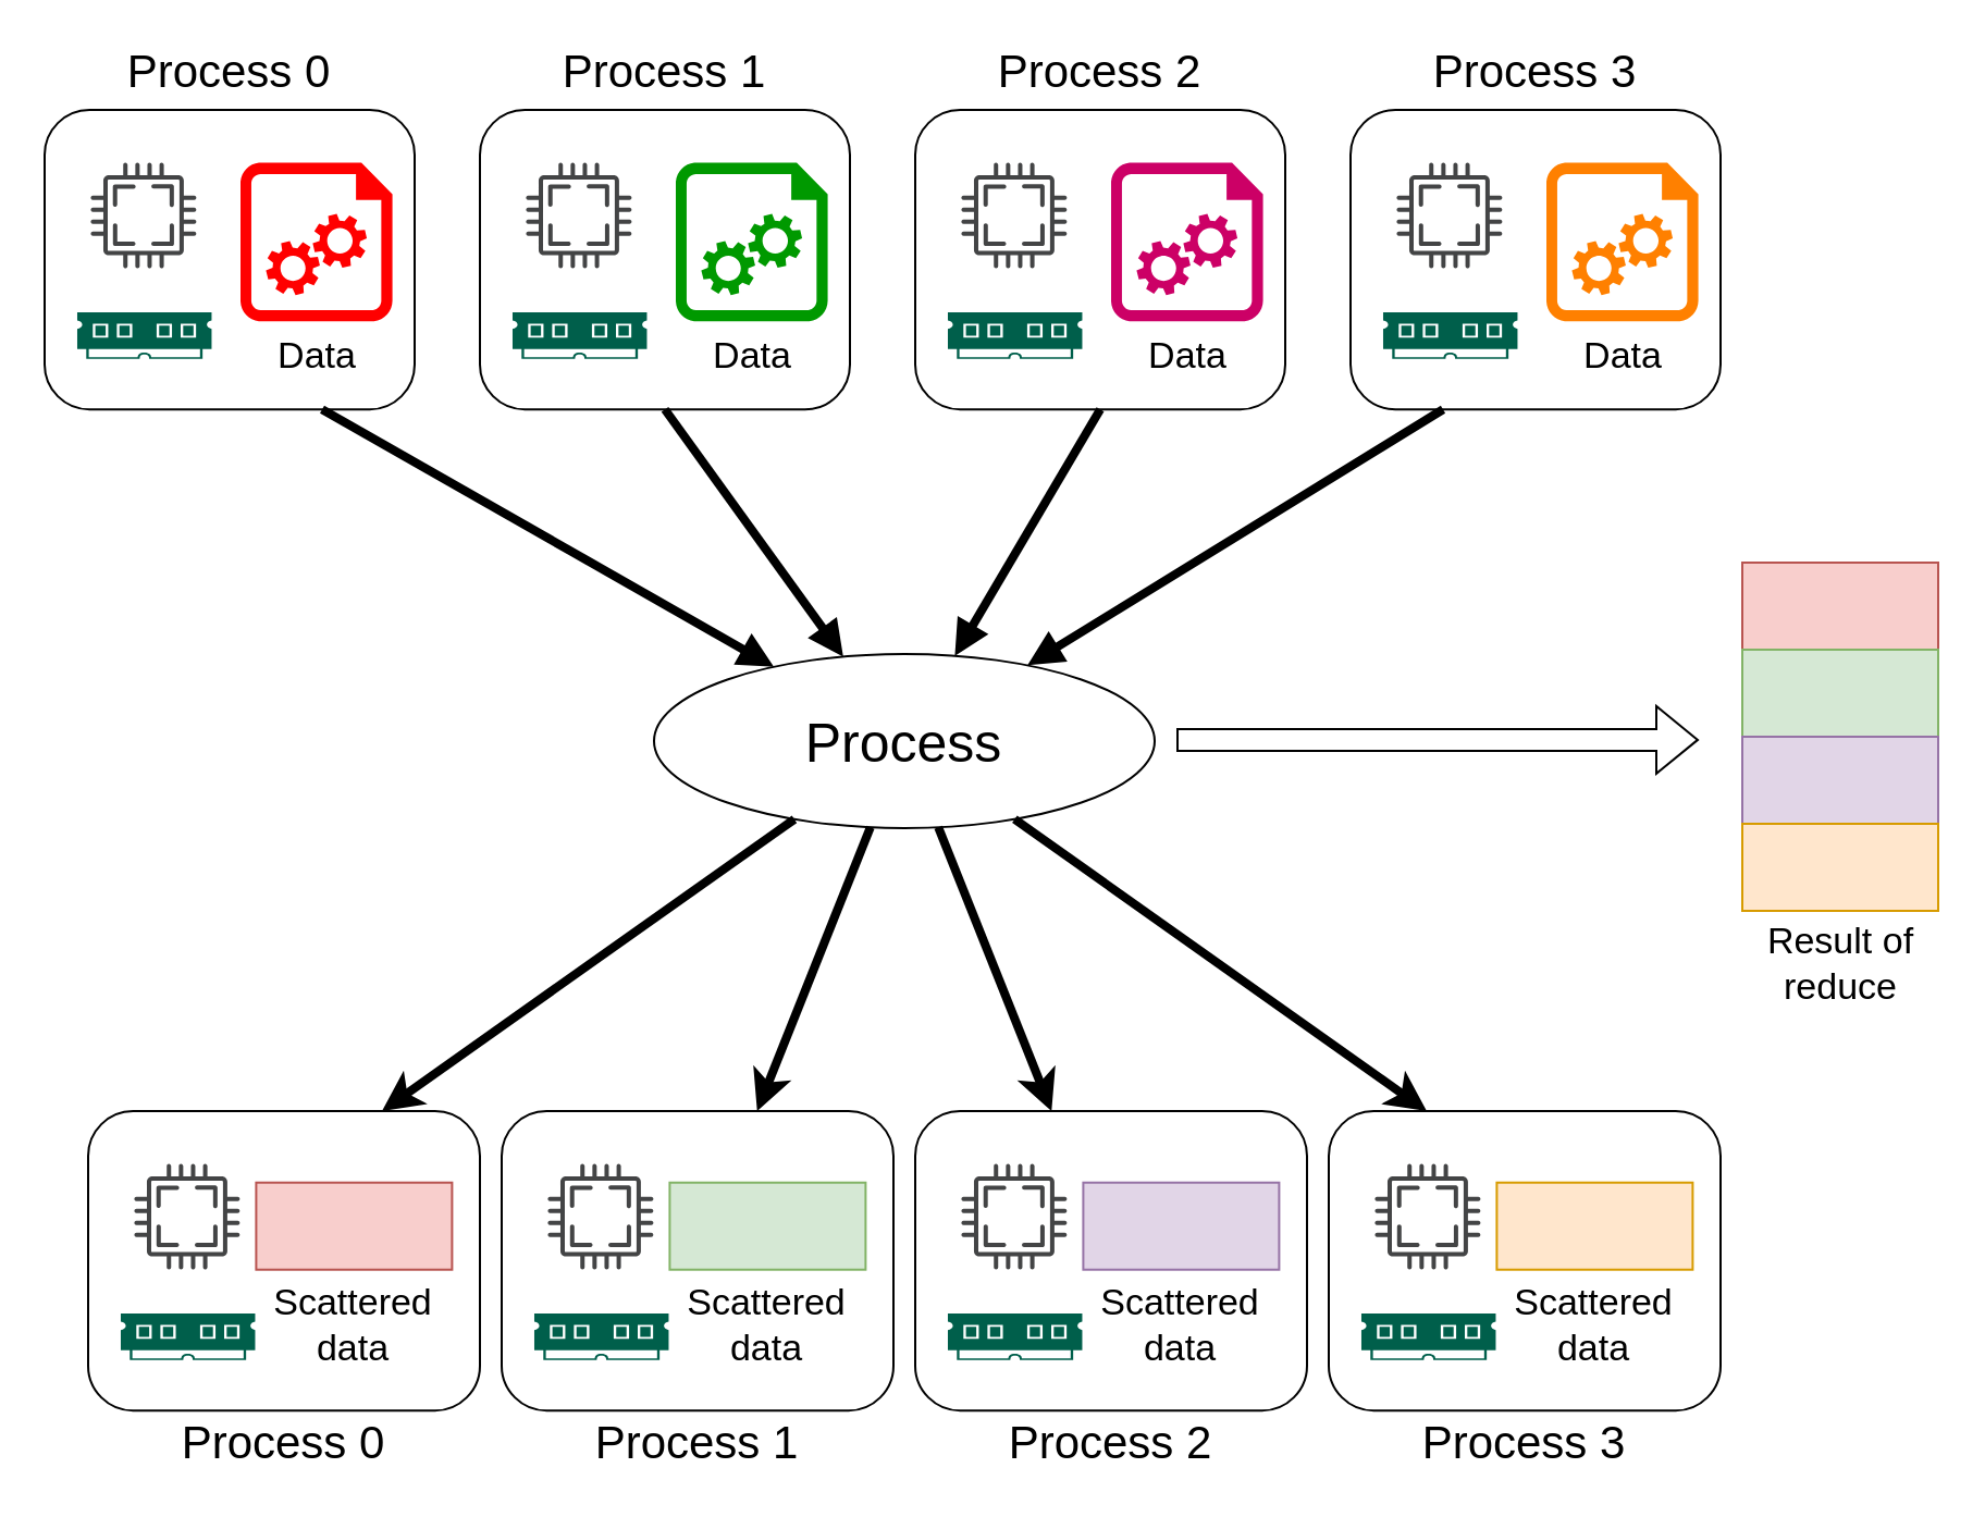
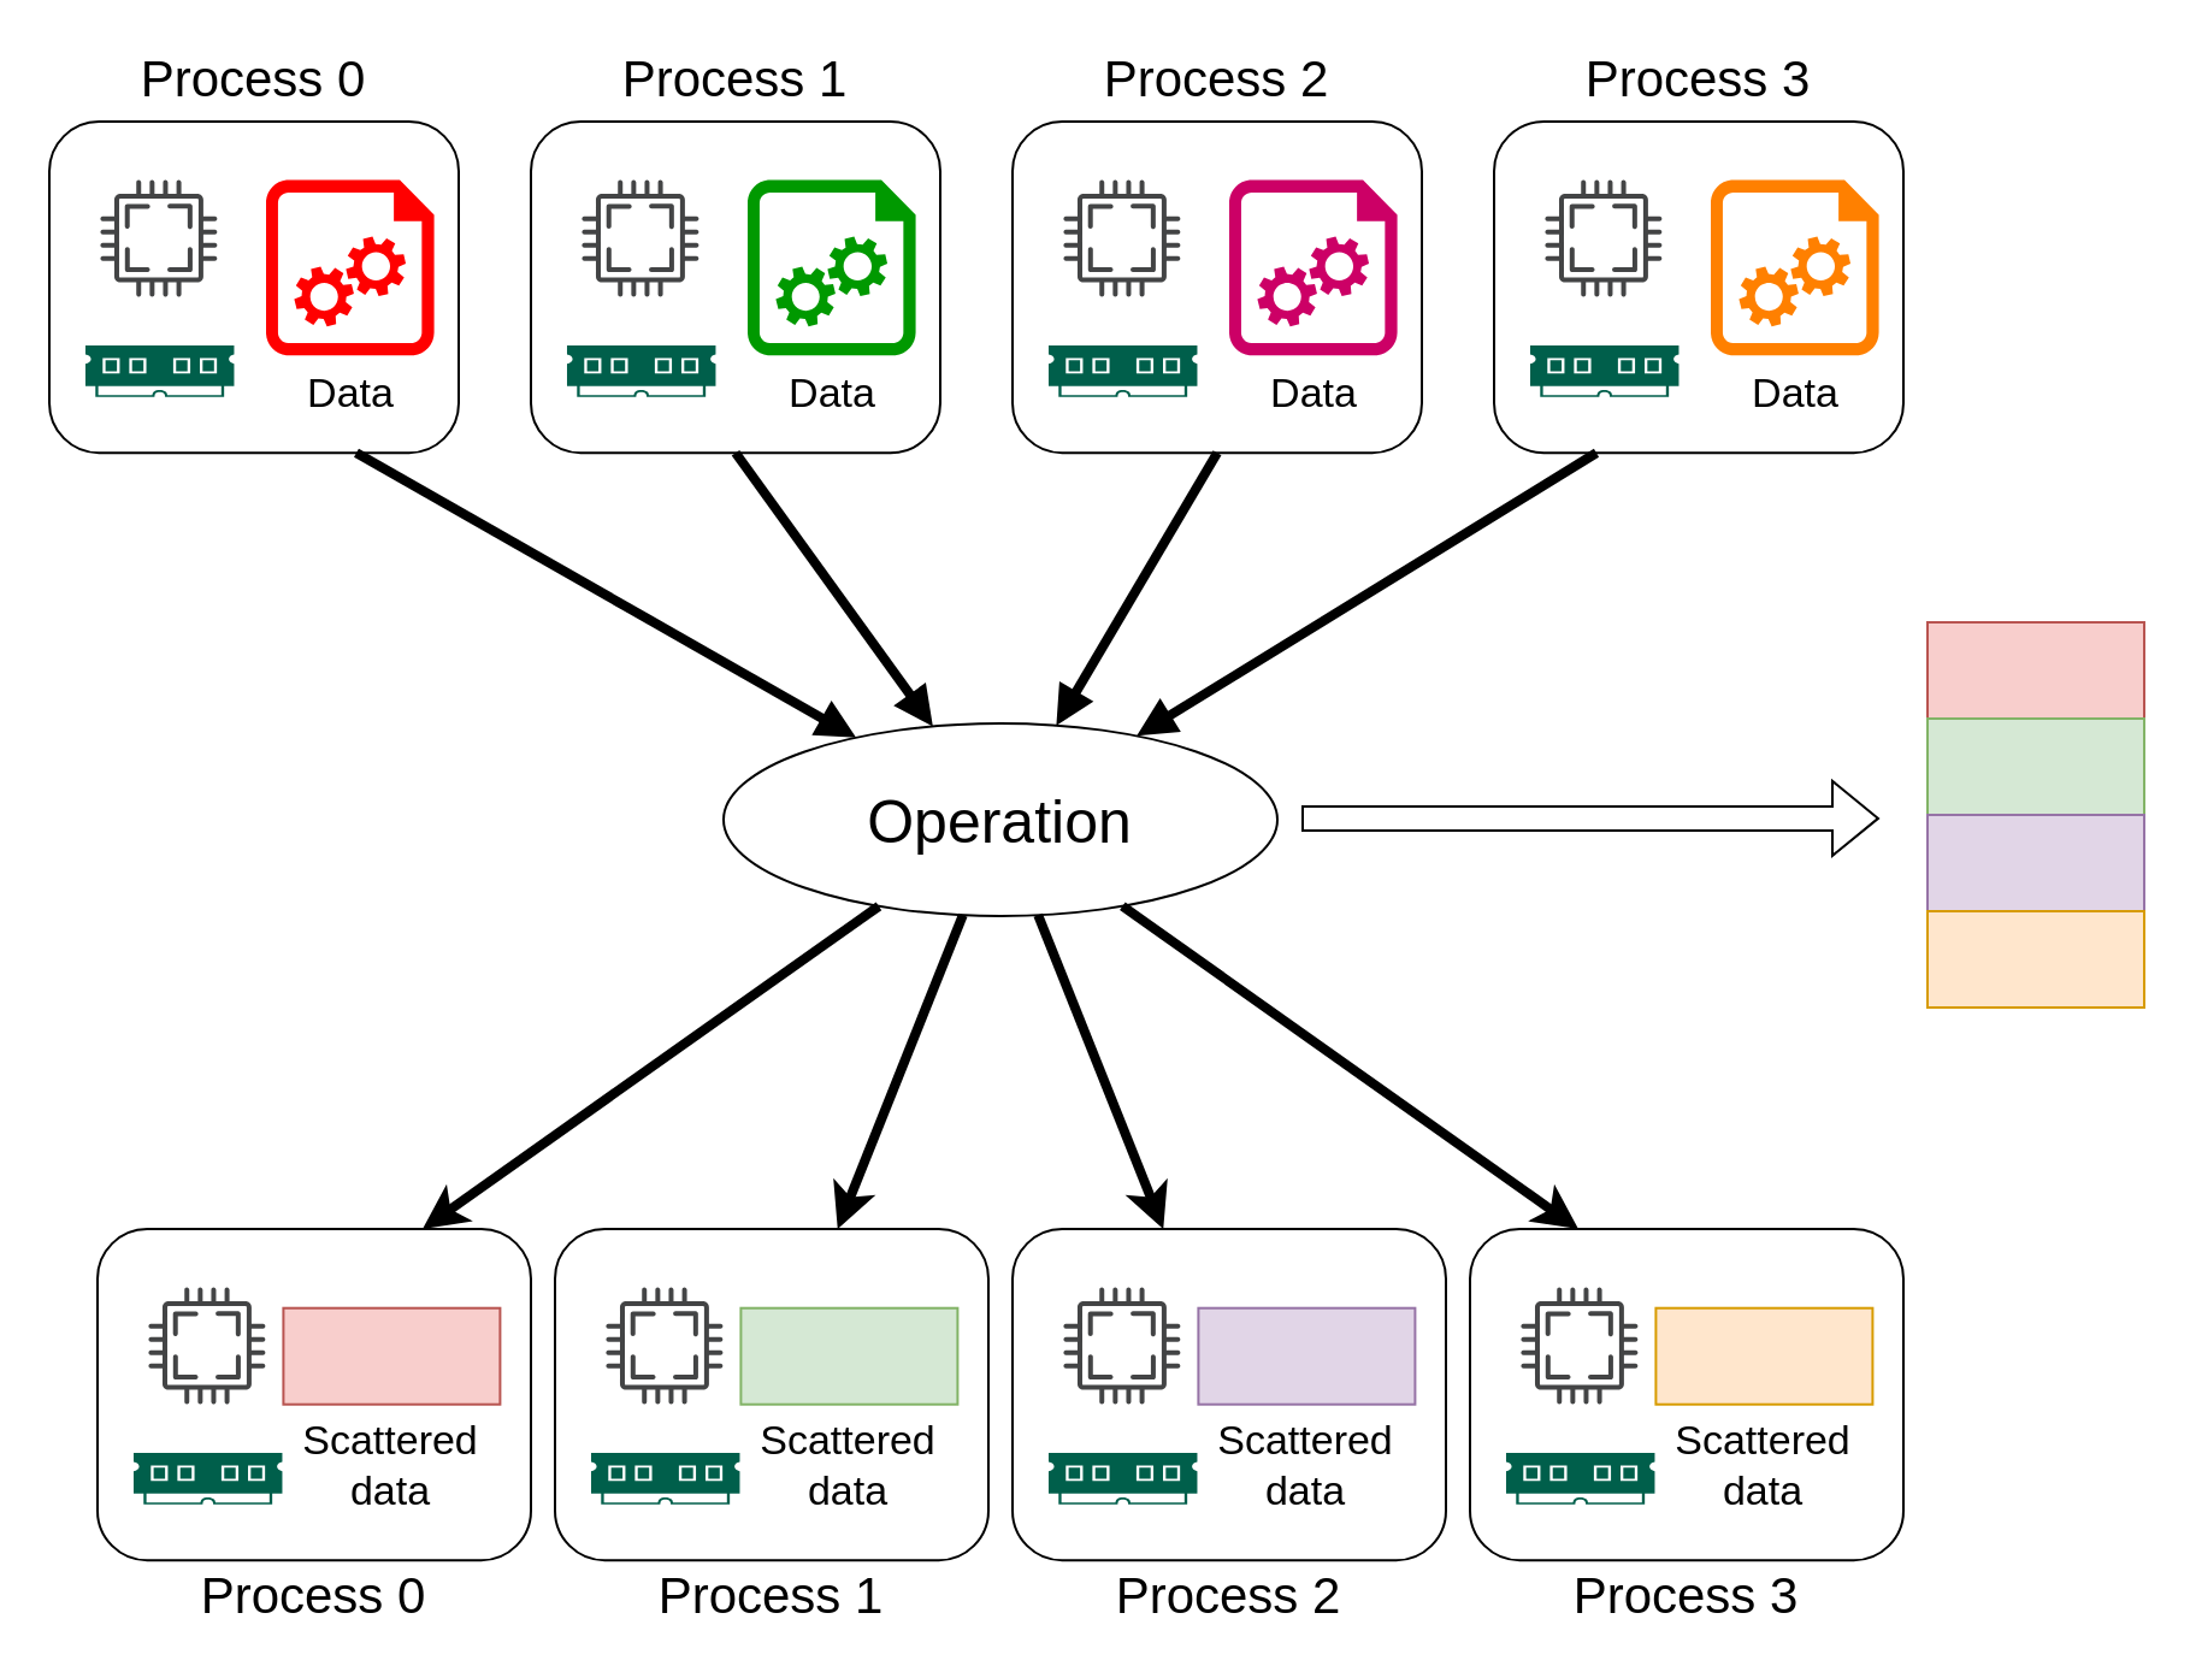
- <mxCell id="35" value="Process" style="ellipse;whiteSpace=wrap;html=1;fillColor=none;fontSize=25;container=0;" parent="1" vertex="1"><mxGeometry x="300" y="300" width="230" height="80" as="geometry" /></mxCell>
+ <mxCell id="35" value="Operation" style="ellipse;whiteSpace=wrap;html=1;fillColor=none;fontSize=25;container=0;" parent="1" vertex="1"><mxGeometry x="300" y="300" width="230" height="80" as="geometry" /></mxCell>
- <mxCell id="37" value="Result of reduce" style="text;html=1;strokeColor=none;fillColor=none;align=center;verticalAlign=middle;whiteSpace=wrap;rounded=0;fontSize=17;container=0;" vertex="1" parent="36"><mxGeometry x="2.5" y="170" width="85" height="30" as="geometry" /></mxCell>
